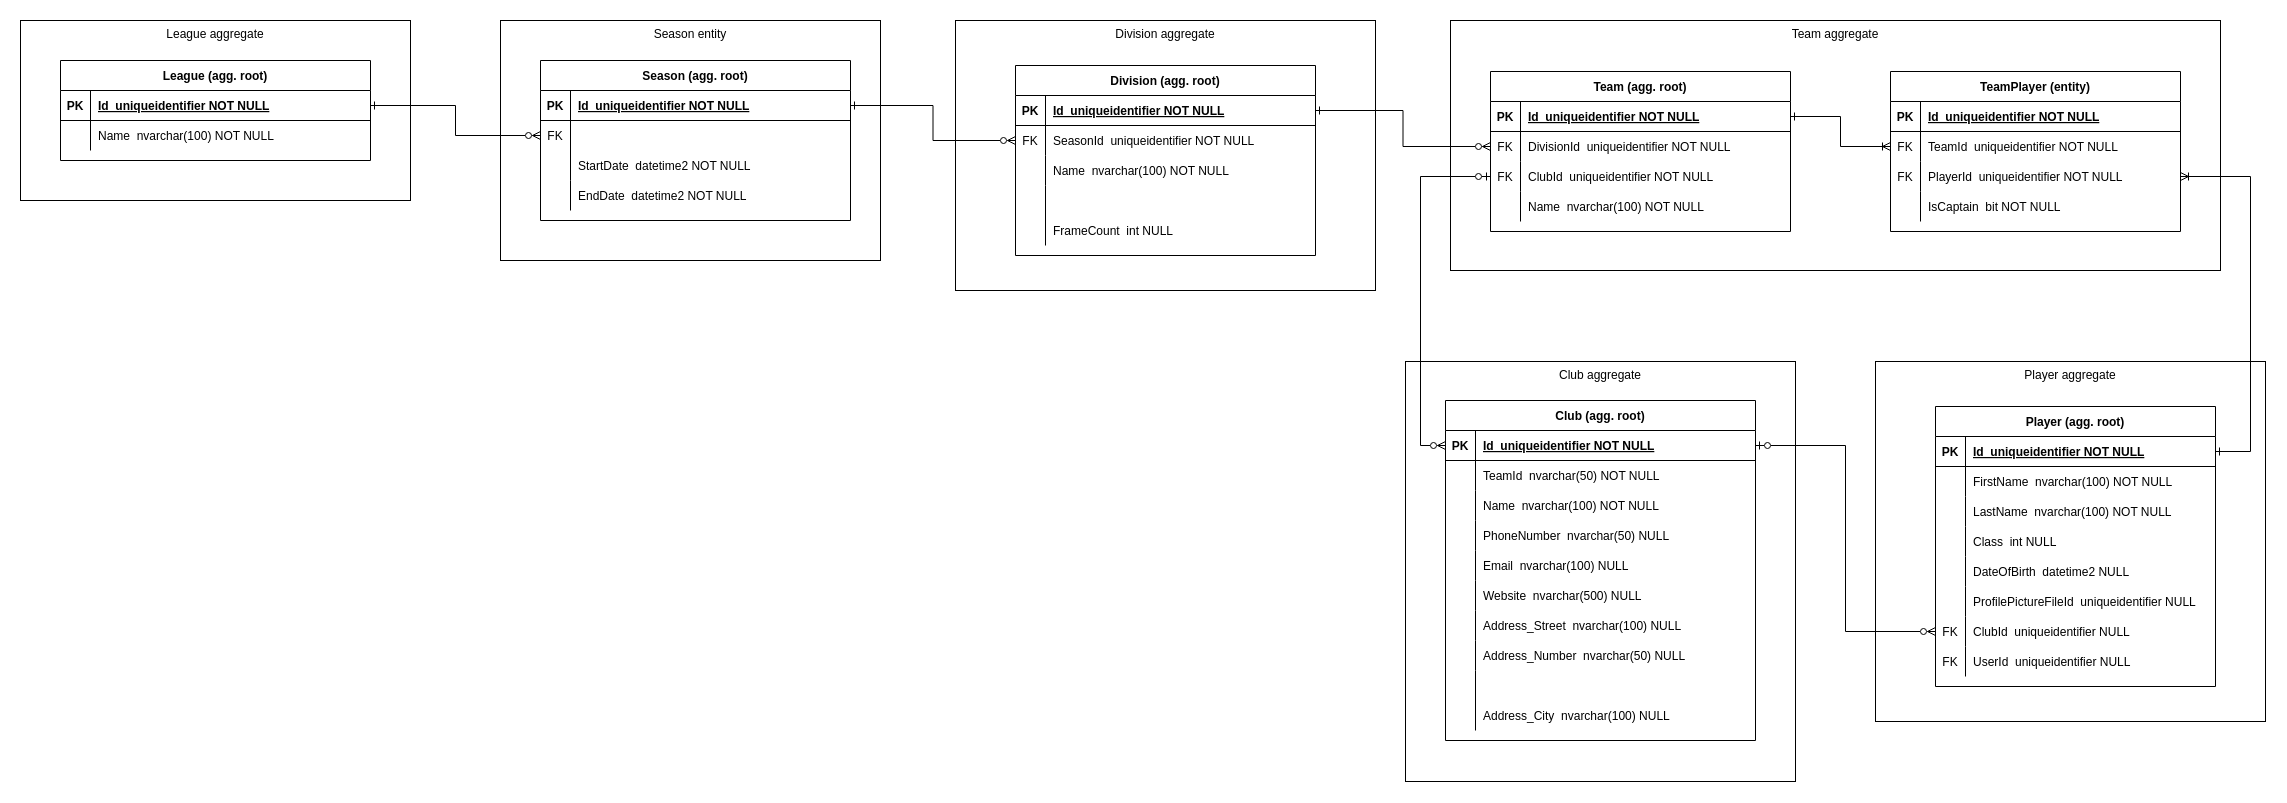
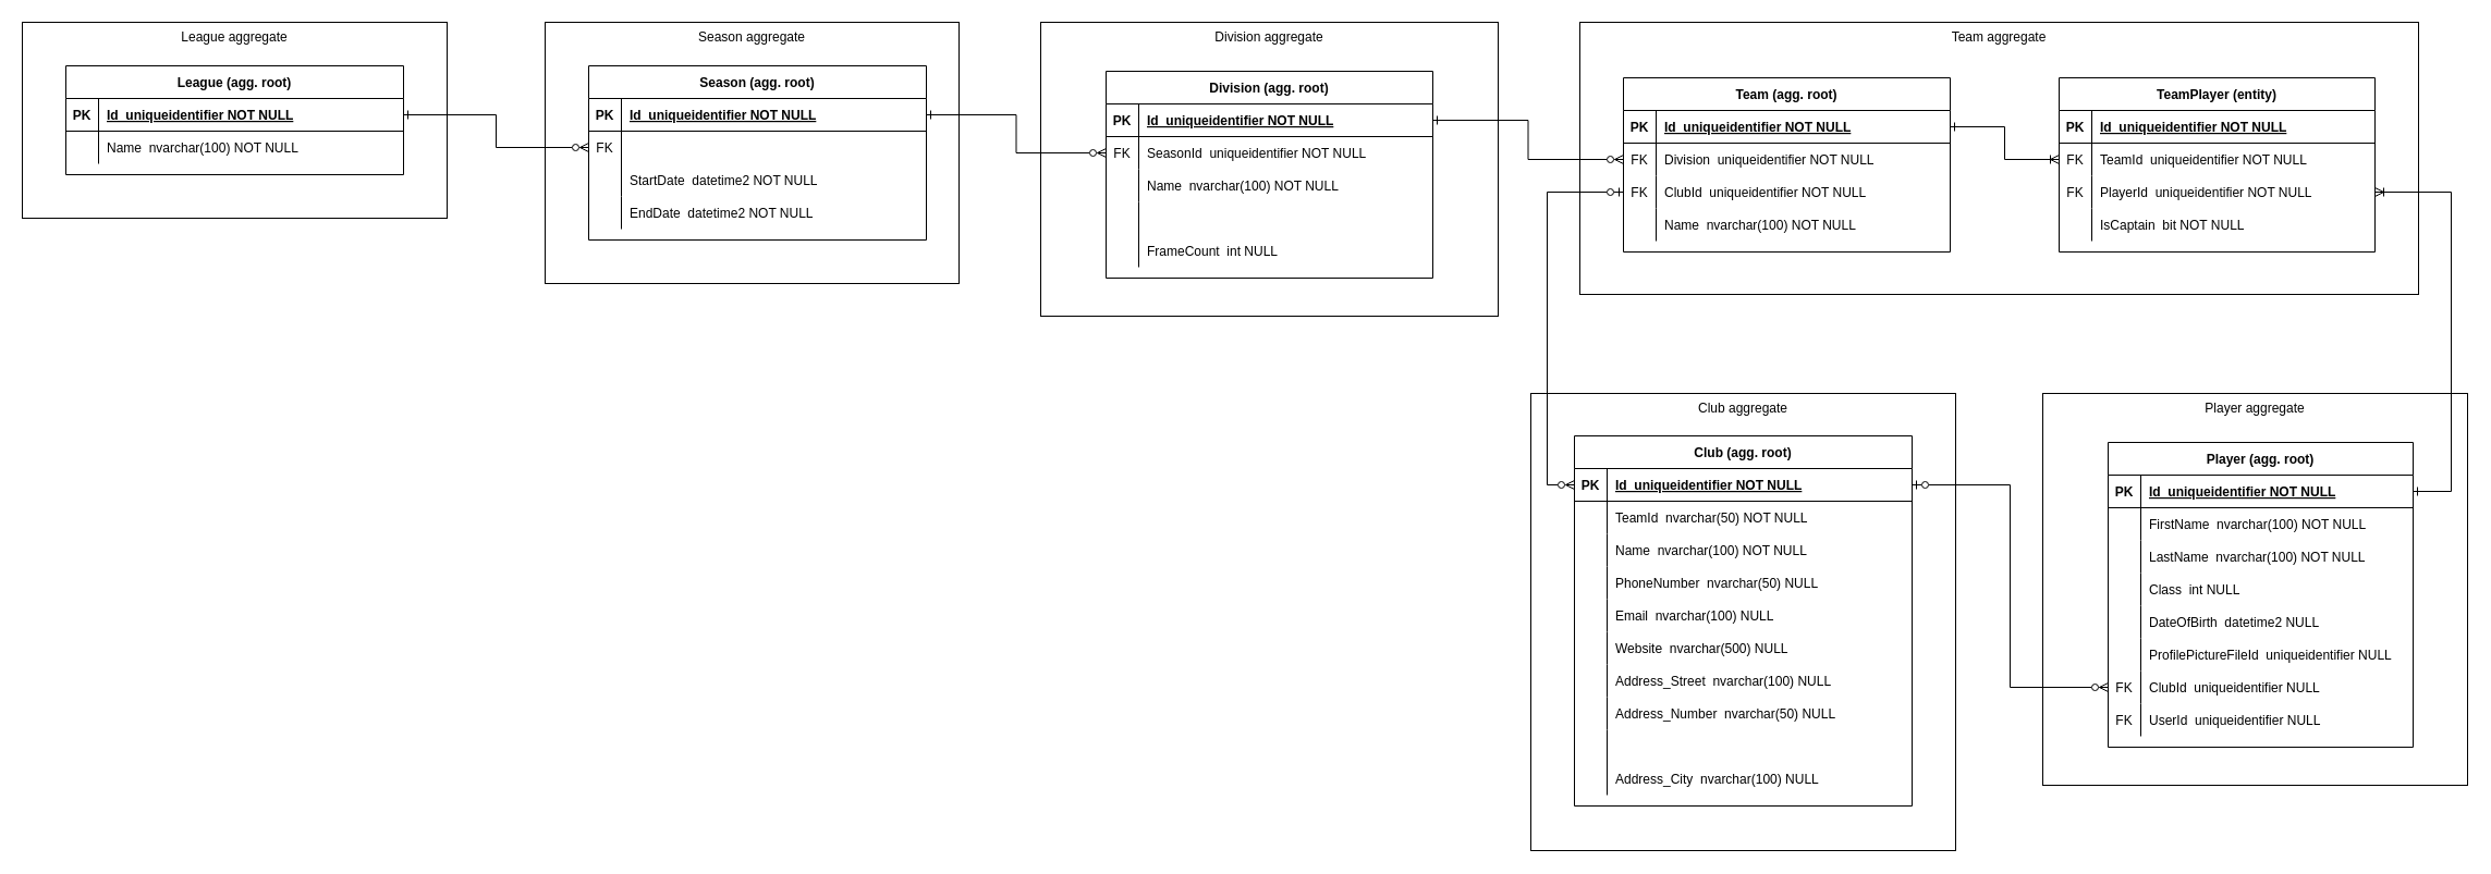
- <mxCell id="68" value="Season entity" style="rounded=0;whiteSpace=wrap;html=1;verticalAlign=top;" parent="1" vertex="1"><mxGeometry x="500" y="20" width="380" height="240" as="geometry" /></mxCell>
+ <mxCell id="68" value="Season aggregate" style="rounded=0;whiteSpace=wrap;html=1;verticalAlign=top;" parent="1" vertex="1"><mxGeometry x="500" y="20" width="380" height="240" as="geometry" /></mxCell>
- <mxCell id="88" value="DivisionId  uniqueidentifier NOT NULL" style="shape=partialRectangle;overflow=hidden;connectable=0;fillColor=none;top=0;left=0;bottom=0;right=0;align=left;spacingLeft=6;" vertex="1" parent="86"><mxGeometry x="30" width="270" height="30" as="geometry"><mxRectangle width="270" height="30" as="alternateBounds" /></mxGeometry></mxCell>
+ <mxCell id="88" value="Division  uniqueidentifier NOT NULL" style="shape=partialRectangle;overflow=hidden;connectable=0;fillColor=none;top=0;left=0;bottom=0;right=0;align=left;spacingLeft=6;" vertex="1" parent="86"><mxGeometry x="30" width="270" height="30" as="geometry"><mxRectangle width="270" height="30" as="alternateBounds" /></mxGeometry></mxCell>
